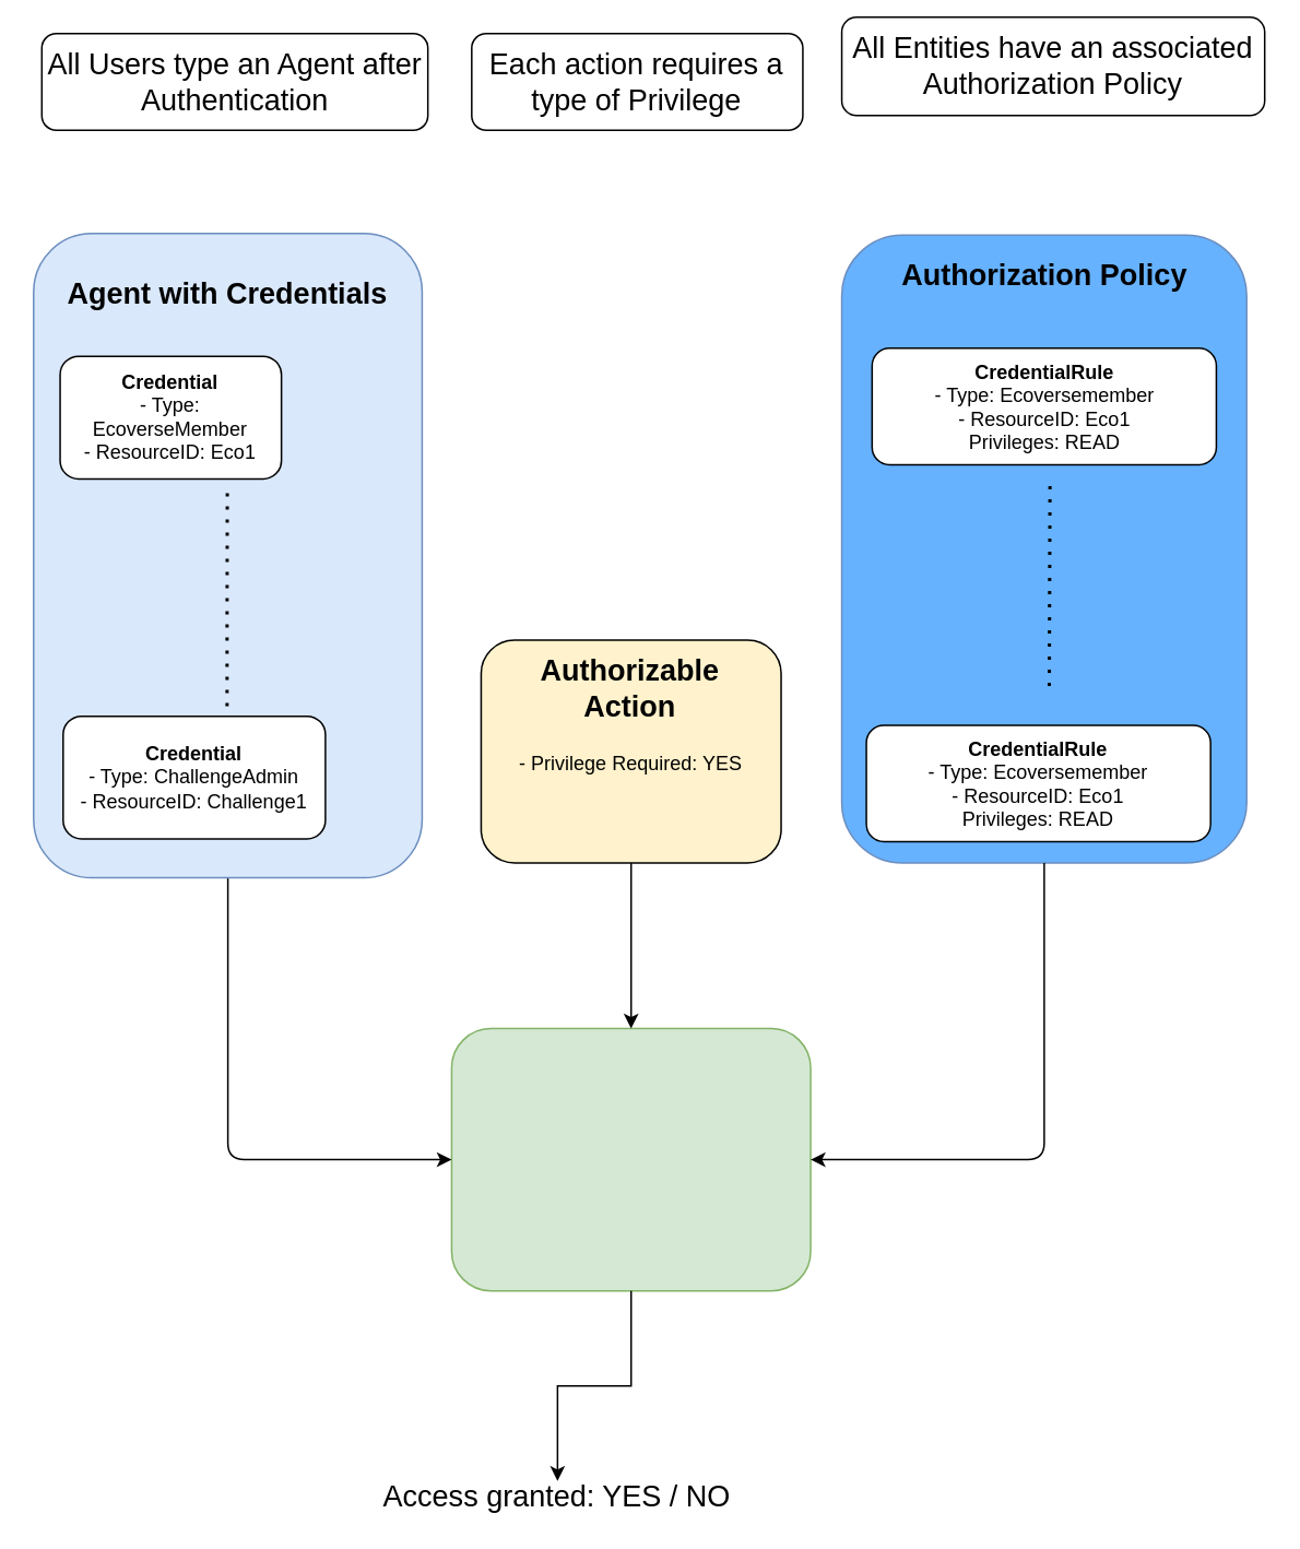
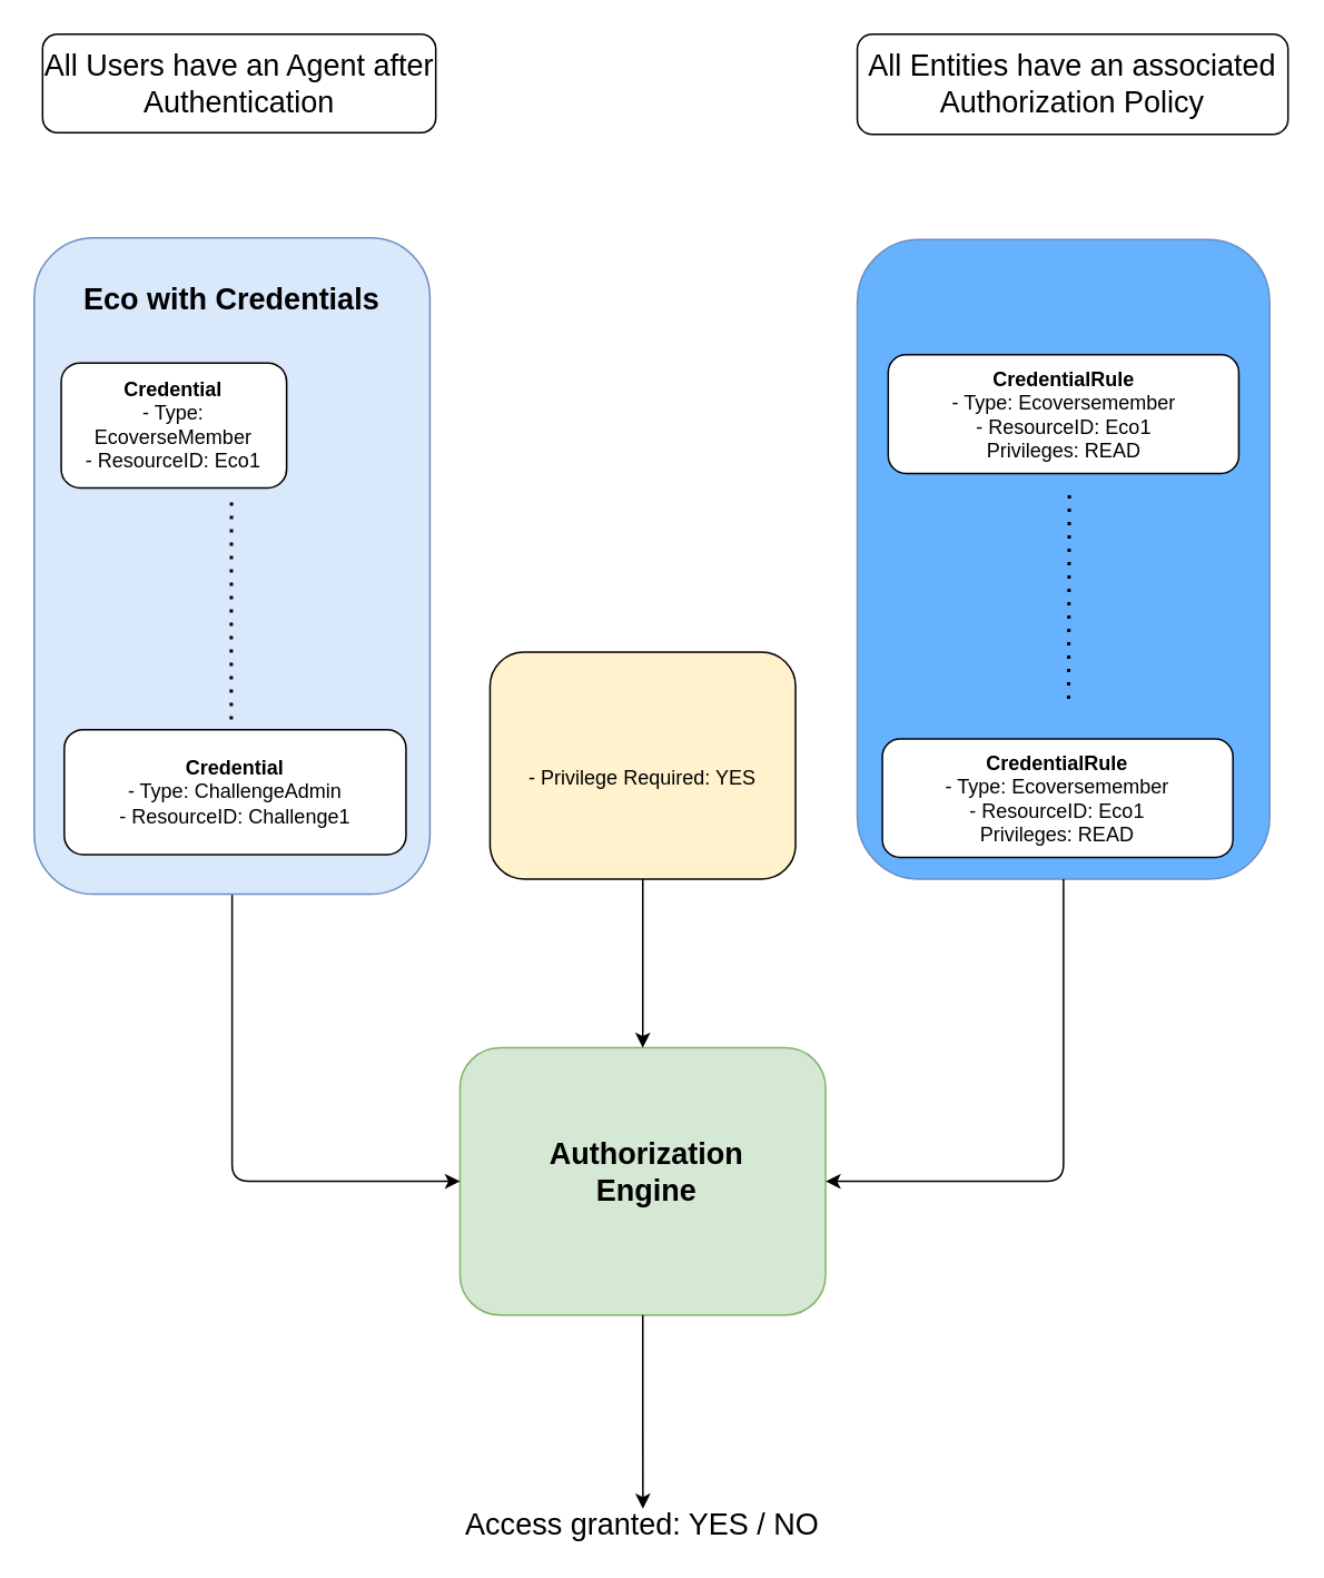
- <mxCell id="25" value="&lt;font style=&quot;font-size: 18px&quot;&gt;All Entities have an associated Authorization Policy&lt;/font&gt;" style="text;html=1;fillColor=none;align=center;verticalAlign=middle;whiteSpace=wrap;rounded=1;strokeColor=#000000;" parent="1" vertex="1"><mxGeometry x="513" y="10" width="258" height="60" as="geometry" /></mxCell>
+ <mxCell id="25" value="&lt;font style=&quot;font-size: 18px&quot;&gt;All Entities have an associated Authorization Policy&lt;/font&gt;" style="text;html=1;fillColor=none;align=center;verticalAlign=middle;whiteSpace=wrap;rounded=1;strokeColor=#000000;" parent="1" vertex="1"><mxGeometry x="513" y="20" width="258" height="60" as="geometry" /></mxCell>
- <mxCell id="27" value="&lt;font style=&quot;font-size: 18px&quot;&gt;Each action requires a type of Privilege&lt;/font&gt;" style="text;html=1;fillColor=none;align=center;verticalAlign=middle;whiteSpace=wrap;rounded=1;strokeColor=#000000;" parent="1" vertex="1"><mxGeometry x="287.25" y="20" width="202" height="59" as="geometry" /></mxCell>
- <mxCell id="26" value="&lt;font style=&quot;font-size: 18px&quot;&gt;All Users type an Agent after Authentication&lt;/font&gt;" style="text;html=1;fillColor=none;align=center;verticalAlign=middle;whiteSpace=wrap;rounded=1;strokeColor=#000000;" parent="1" vertex="1"><mxGeometry x="25" y="20" width="235.5" height="59" as="geometry" /></mxCell>
+ <mxCell id="26" value="&lt;font style=&quot;font-size: 18px&quot;&gt;All Users have an Agent after Authentication&lt;/font&gt;" style="text;html=1;fillColor=none;align=center;verticalAlign=middle;whiteSpace=wrap;rounded=1;strokeColor=#000000;" parent="1" vertex="1"><mxGeometry x="25" y="20" width="235.5" height="59" as="geometry" /></mxCell>
- <mxCell id="5" value="&lt;font style=&quot;font-size: 18px&quot;&gt;&lt;b&gt;Authorization Policy&lt;br&gt;&lt;/b&gt;&lt;/font&gt;" style="text;html=1;strokeColor=none;fillColor=none;align=center;verticalAlign=middle;whiteSpace=wrap;rounded=0;" parent="2" vertex="1"><mxGeometry x="23.5" y="15" width="200" height="20" as="geometry" /></mxCell>
- <mxCell id="15" value="&lt;b&gt;&lt;font style=&quot;font-size: 18px&quot;&gt;Agent with Credentials&lt;/font&gt;&lt;/b&gt;" style="text;html=1;strokeColor=none;fillColor=none;align=center;verticalAlign=middle;whiteSpace=wrap;rounded=0;" parent="12" vertex="1"><mxGeometry x="10.773" y="18.714" width="215.455" height="37.429" as="geometry" /></mxCell>
+ <mxCell id="15" value="&lt;b&gt;&lt;font style=&quot;font-size: 18px&quot;&gt;Eco with Credentials&lt;/font&gt;&lt;/b&gt;" style="text;html=1;strokeColor=none;fillColor=none;align=center;verticalAlign=middle;whiteSpace=wrap;rounded=0;" parent="12" vertex="1"><mxGeometry x="10.773" y="18.714" width="215.455" height="37.429" as="geometry" /></mxCell>
- <mxCell id="20" value="&lt;font style=&quot;font-size: 18px&quot;&gt;&lt;b&gt;Authorizable Action&lt;/b&gt;&lt;/font&gt;" style="text;html=1;strokeColor=none;fillColor=none;align=center;verticalAlign=middle;whiteSpace=wrap;rounded=0;" parent="18" vertex="1"><mxGeometry x="13.238" y="14.233" width="155.745" height="31.628" as="geometry" /></mxCell>
- <mxCell id="16" value="&lt;b&gt;Credential&lt;/b&gt;&lt;br&gt;- Type: ChallengeAdmin&lt;br&gt;- ResourceID: Challenge1" style="rounded=1;whiteSpace=wrap;html=1;" parent="12" vertex="1"><mxGeometry x="17.999" y="294.425" width="160" height="74.857" as="geometry" /></mxCell>
+ <mxCell id="16" value="&lt;b&gt;Credential&lt;/b&gt;&lt;br&gt;- Type: ChallengeAdmin&lt;br&gt;- ResourceID: Challenge1" style="rounded=1;whiteSpace=wrap;html=1;" parent="12" vertex="1"><mxGeometry x="17.999" y="294.425" width="204.682" height="74.857" as="geometry" /></mxCell>
+ <mxCell id="10" value="&lt;b&gt;&lt;font style=&quot;font-size: 18px&quot;&gt;Authorization Engine&lt;/font&gt;&lt;/b&gt;" style="text;html=1;strokeColor=none;fillColor=none;align=center;verticalAlign=middle;whiteSpace=wrap;rounded=0;" parent="8" vertex="1"><mxGeometry x="47.004" y="57" width="130.031" height="35" as="geometry" /></mxCell>
- <mxCell id="24" value="&lt;font style=&quot;font-size: 18px&quot;&gt;Access granted: YES / NO&lt;/font&gt;" style="text;html=1;strokeColor=none;fillColor=none;align=center;verticalAlign=middle;whiteSpace=wrap;rounded=0;" parent="1" vertex="1"><mxGeometry x="202.25" y="903" width="274.5" height="20" as="geometry" /></mxCell>
+ <mxCell id="24" value="&lt;font style=&quot;font-size: 18px&quot;&gt;Access granted: YES / NO&lt;/font&gt;" style="text;html=1;strokeColor=none;fillColor=none;align=center;verticalAlign=middle;whiteSpace=wrap;rounded=0;" parent="1" vertex="1"><mxGeometry x="247.25" y="903" width="274.5" height="20" as="geometry" /></mxCell>
